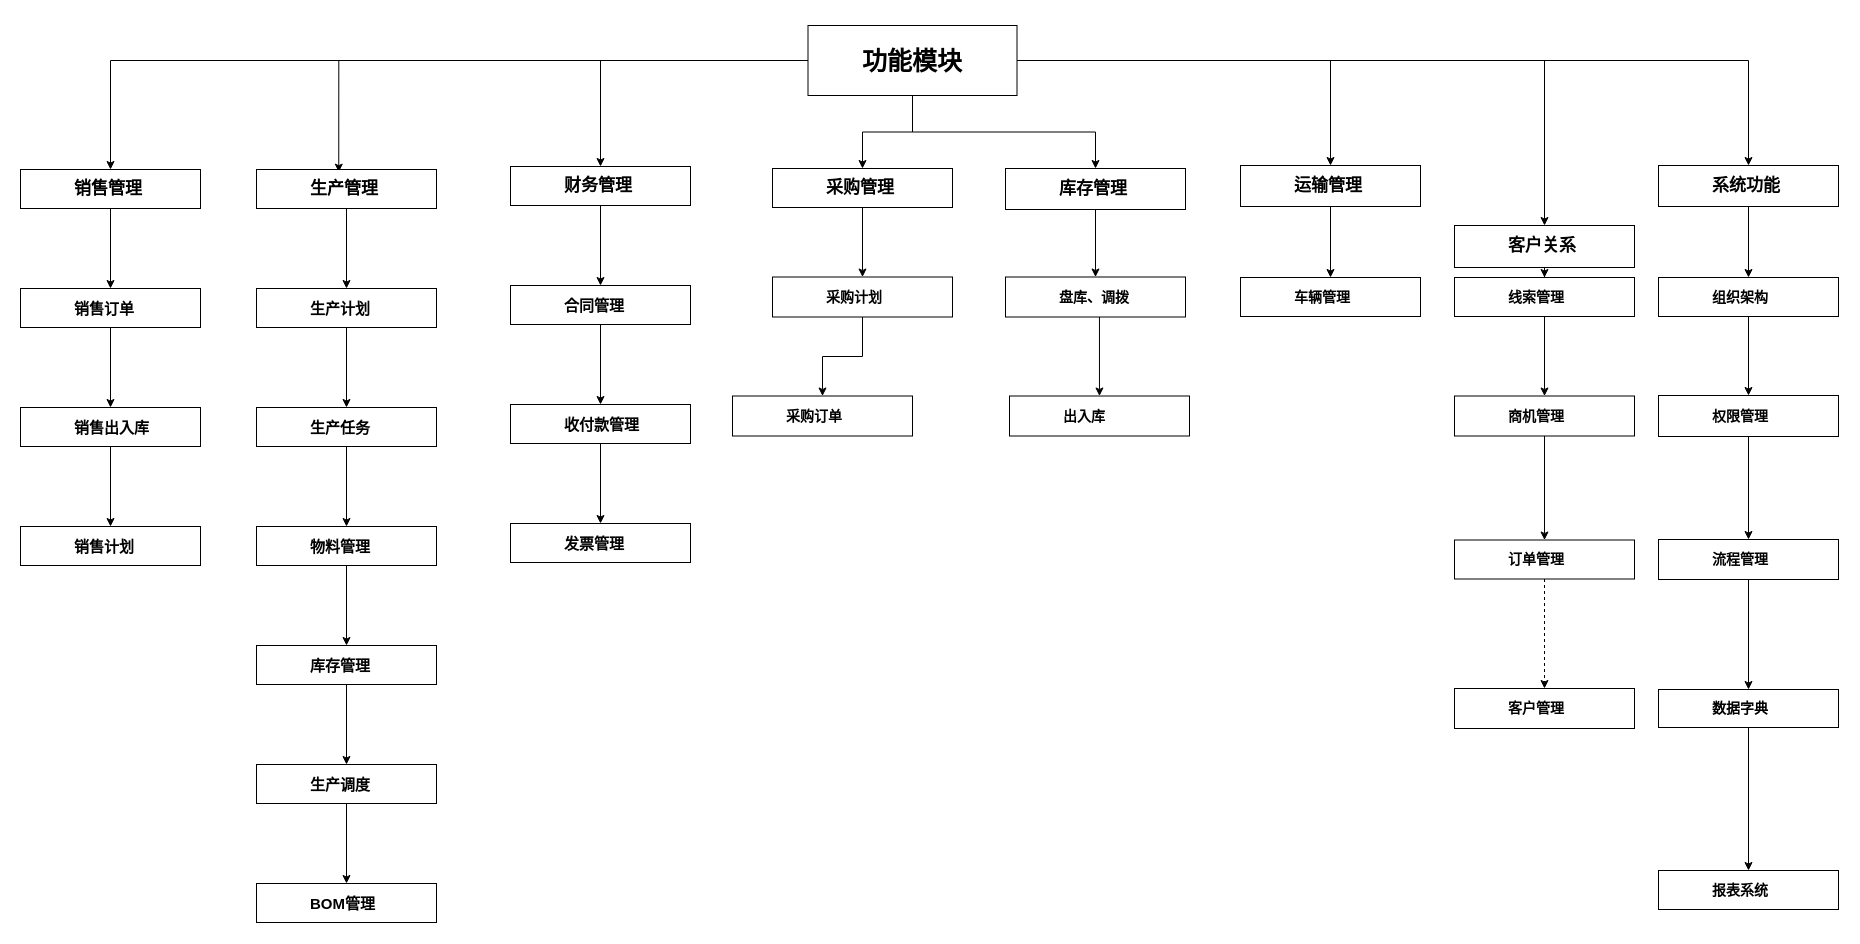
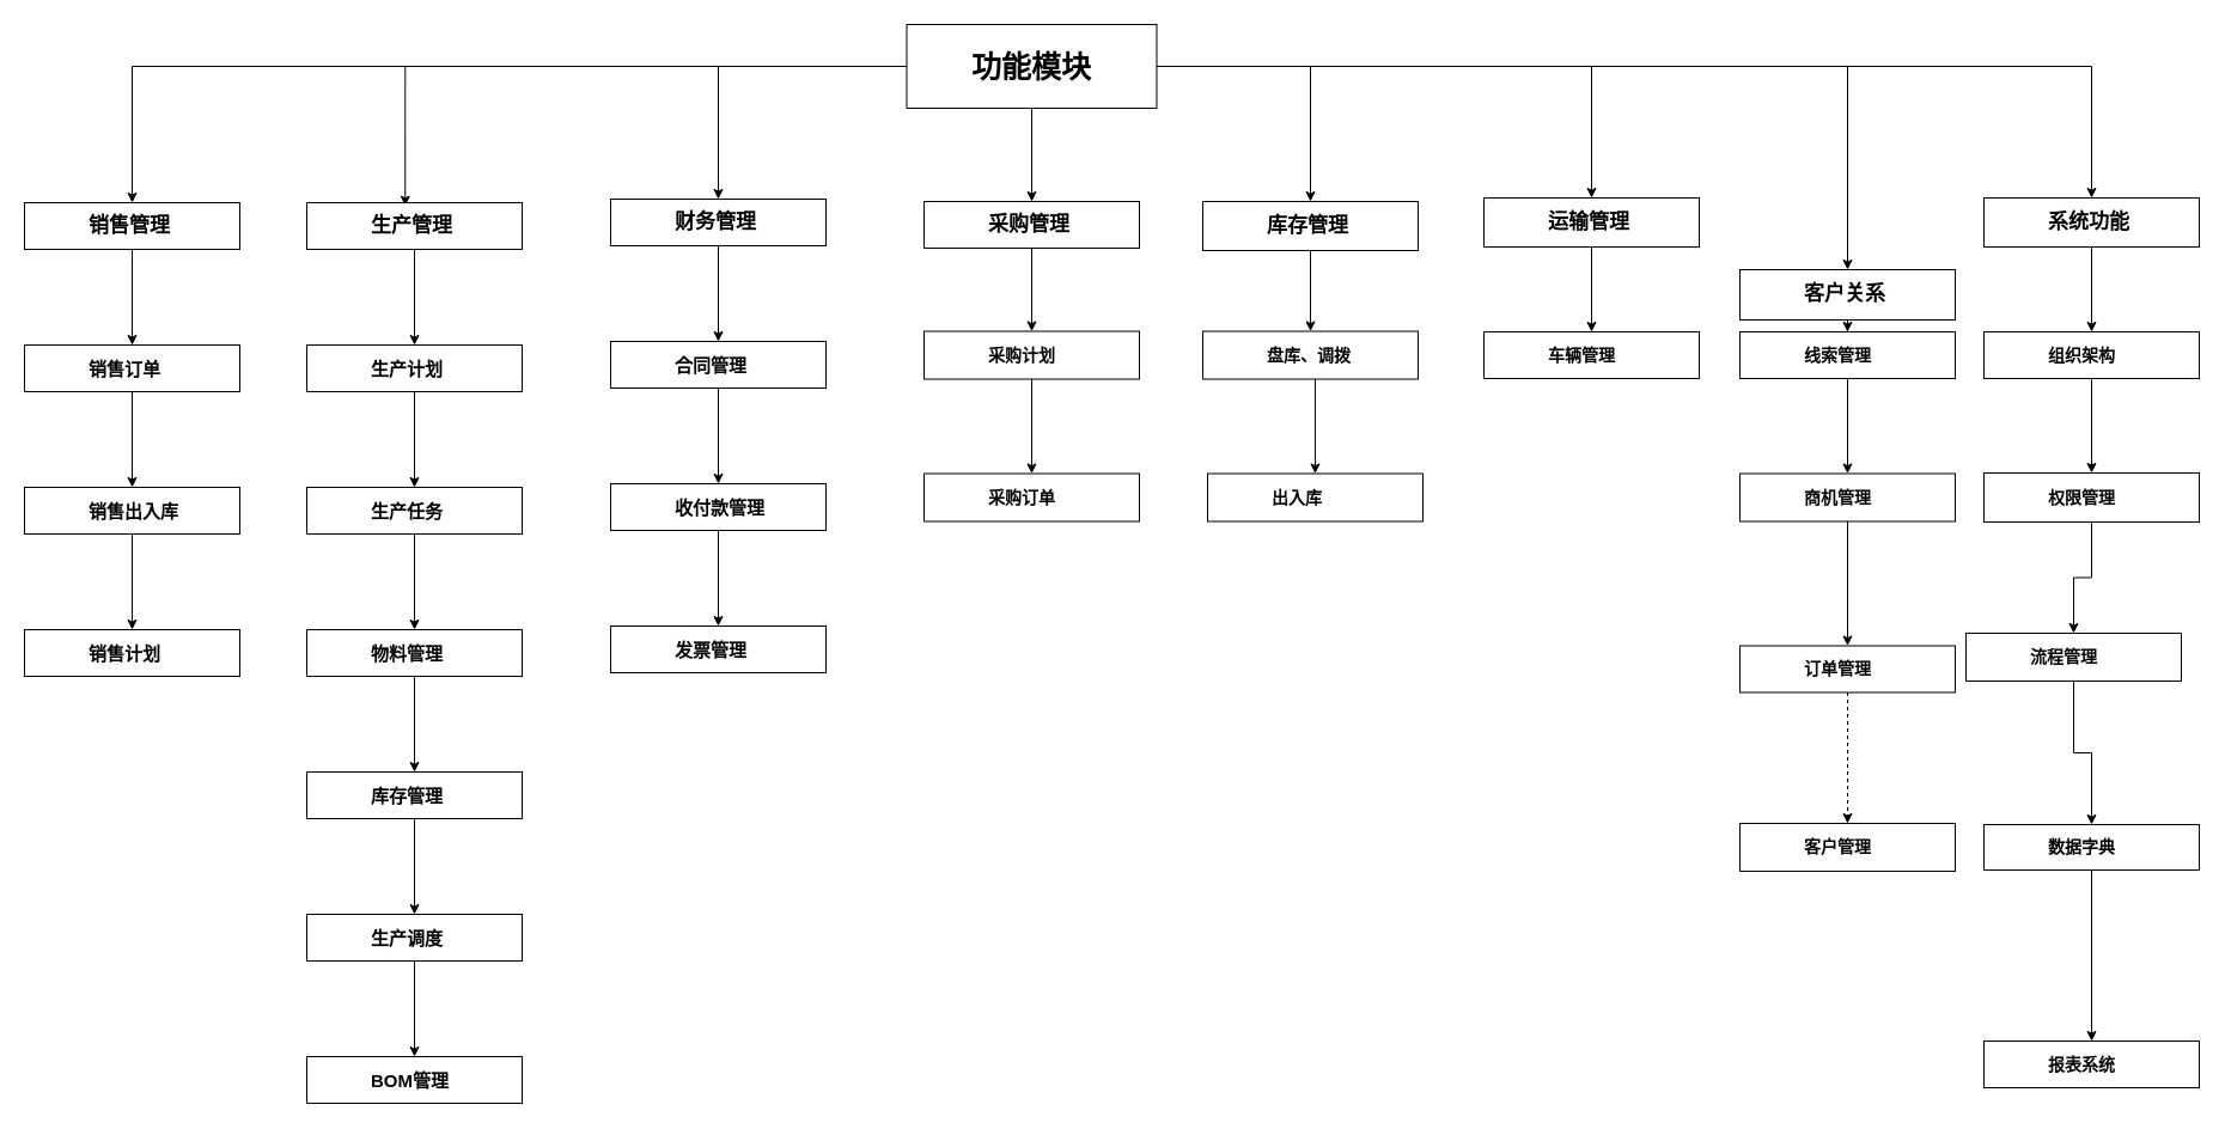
- <mxCell id="10" value="功能模块" style="label;whiteSpace=wrap;html=1;rounded=0;glass=0;treeMoving=1;treeFolding=1;container=0;fontSize=25;align=left;" vertex="1" parent="1"><mxGeometry x="807.5" y="25" width="209" height="70" as="geometry" /></mxCell>
+ <mxCell id="10" value="功能模块" style="label;whiteSpace=wrap;html=1;rounded=0;glass=0;treeMoving=1;treeFolding=1;container=0;fontSize=25;align=left;" vertex="1" parent="1"><mxGeometry x="757.5" y="20" width="209" height="70" as="geometry" /></mxCell>
- <mxCell id="43" value="采购订单" style="label;whiteSpace=wrap;html=1;rounded=0;glass=0;fontSize=14;" vertex="1" parent="1"><mxGeometry x="732" y="395.5" width="180" height="40" as="geometry" /></mxCell>
+ <mxCell id="43" value="采购订单" style="label;whiteSpace=wrap;html=1;rounded=0;glass=0;fontSize=14;" vertex="1" parent="1"><mxGeometry x="772" y="395.5" width="180" height="40" as="geometry" /></mxCell>
- <mxCell id="26" value="流程管理" style="label;whiteSpace=wrap;html=1;rounded=0;glass=0;fontSize=14;" vertex="1" parent="1"><mxGeometry x="1658" y="539" width="180" height="40" as="geometry" /></mxCell>
+ <mxCell id="26" value="流程管理" style="label;whiteSpace=wrap;html=1;rounded=0;glass=0;fontSize=14;" vertex="1" parent="1"><mxGeometry x="1643" y="529" width="180" height="40" as="geometry" /></mxCell>
